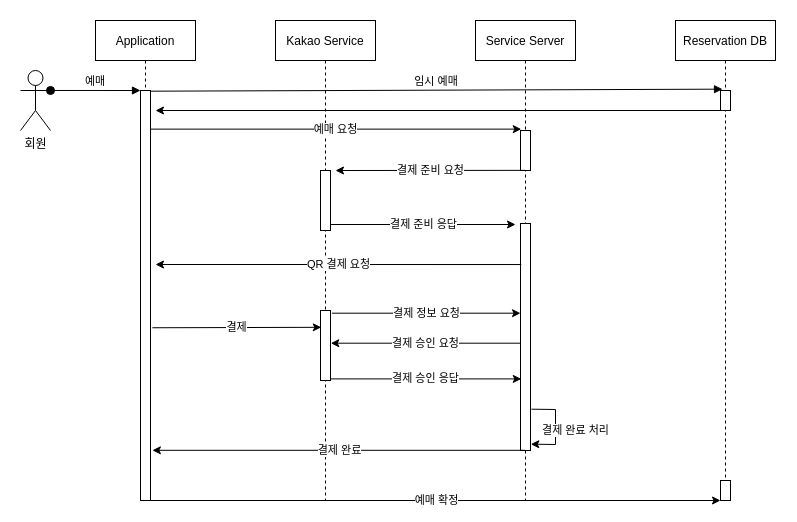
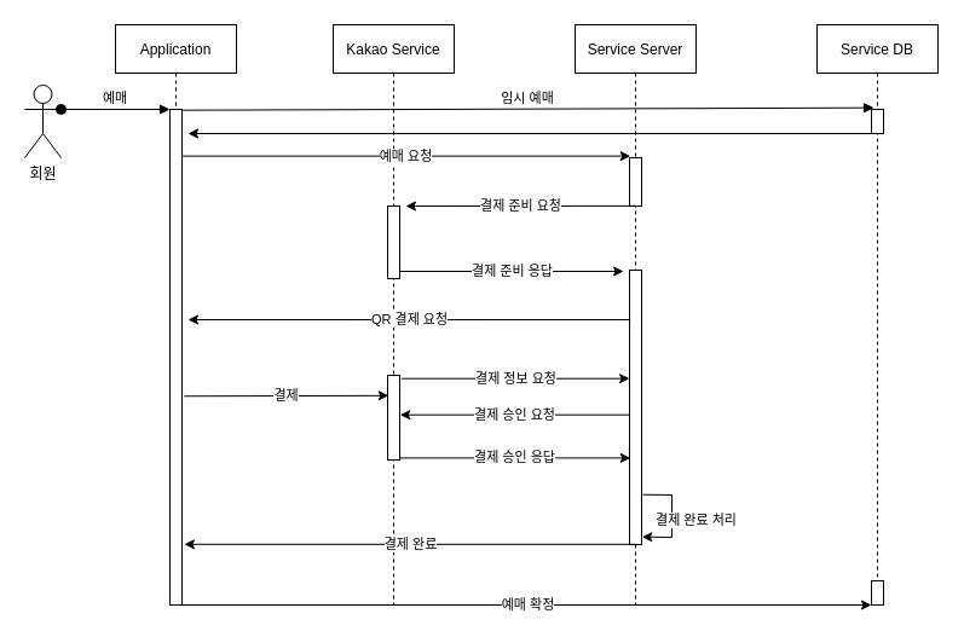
- <mxCell id="13" value="Reservation DB" style="shape=umlLifeline;perimeter=lifelinePerimeter;container=1;collapsible=0;recursiveResize=0;rounded=0;shadow=0;strokeWidth=1;" vertex="1" parent="1"><mxGeometry x="675" y="20" width="100" height="480" as="geometry" /></mxCell>
+ <mxCell id="13" value="Service DB" style="shape=umlLifeline;perimeter=lifelinePerimeter;container=1;collapsible=0;recursiveResize=0;rounded=0;shadow=0;strokeWidth=1;" vertex="1" parent="1"><mxGeometry x="675" y="20" width="100" height="480" as="geometry" /></mxCell>
